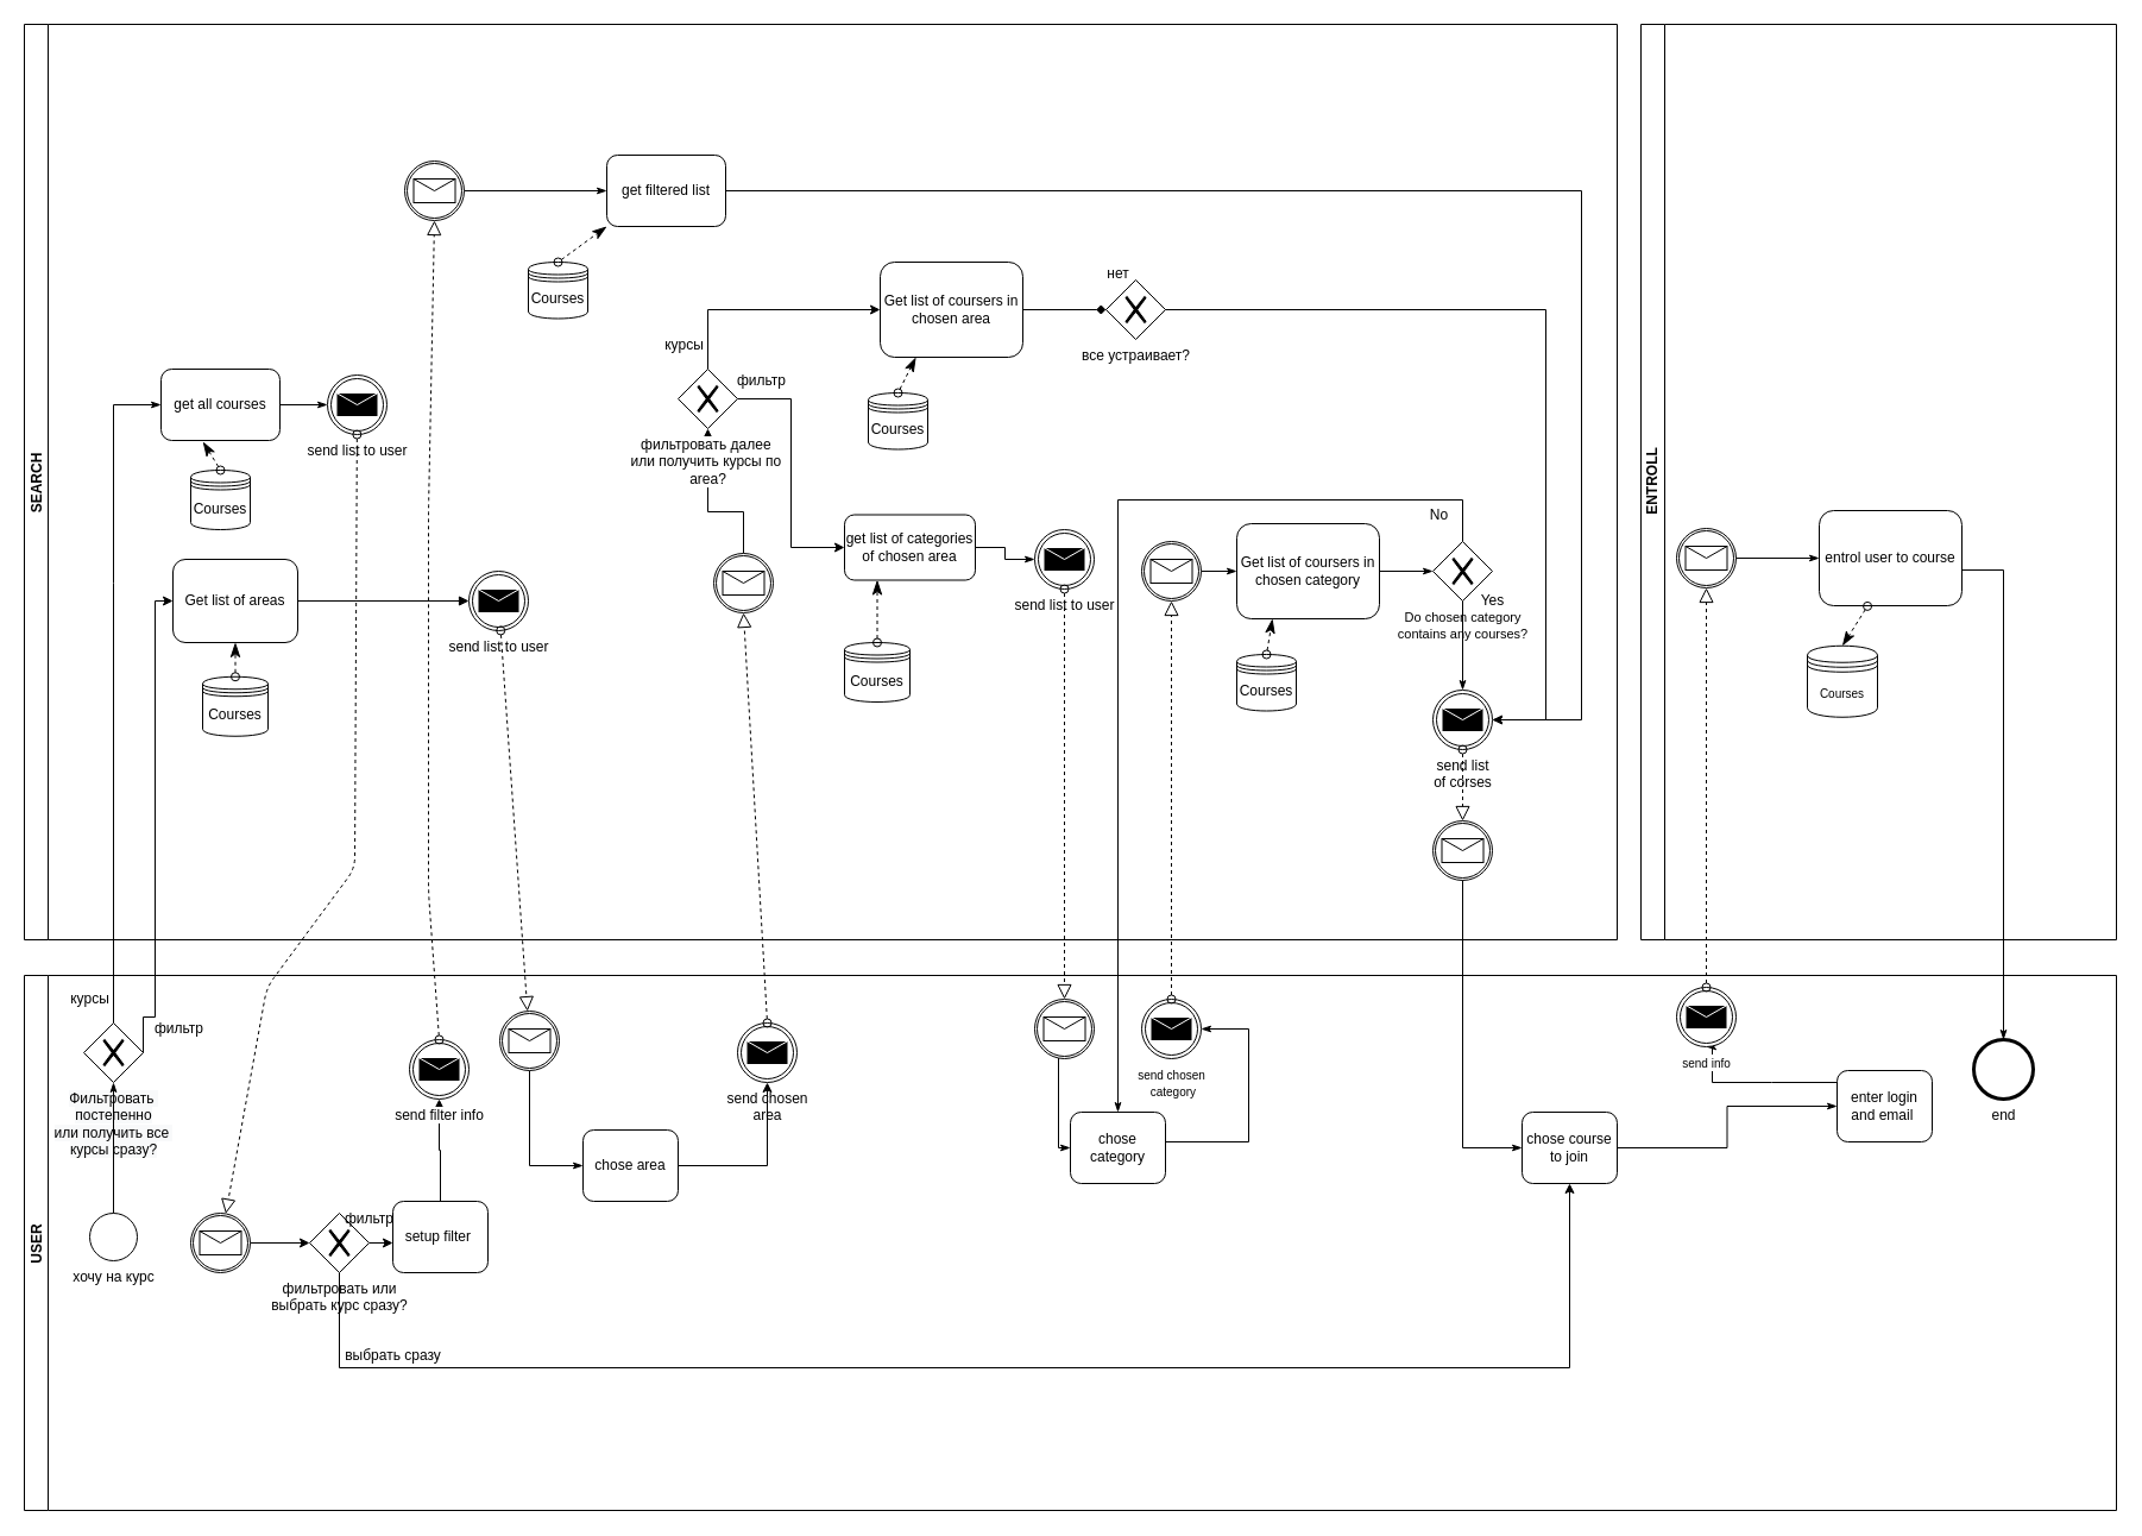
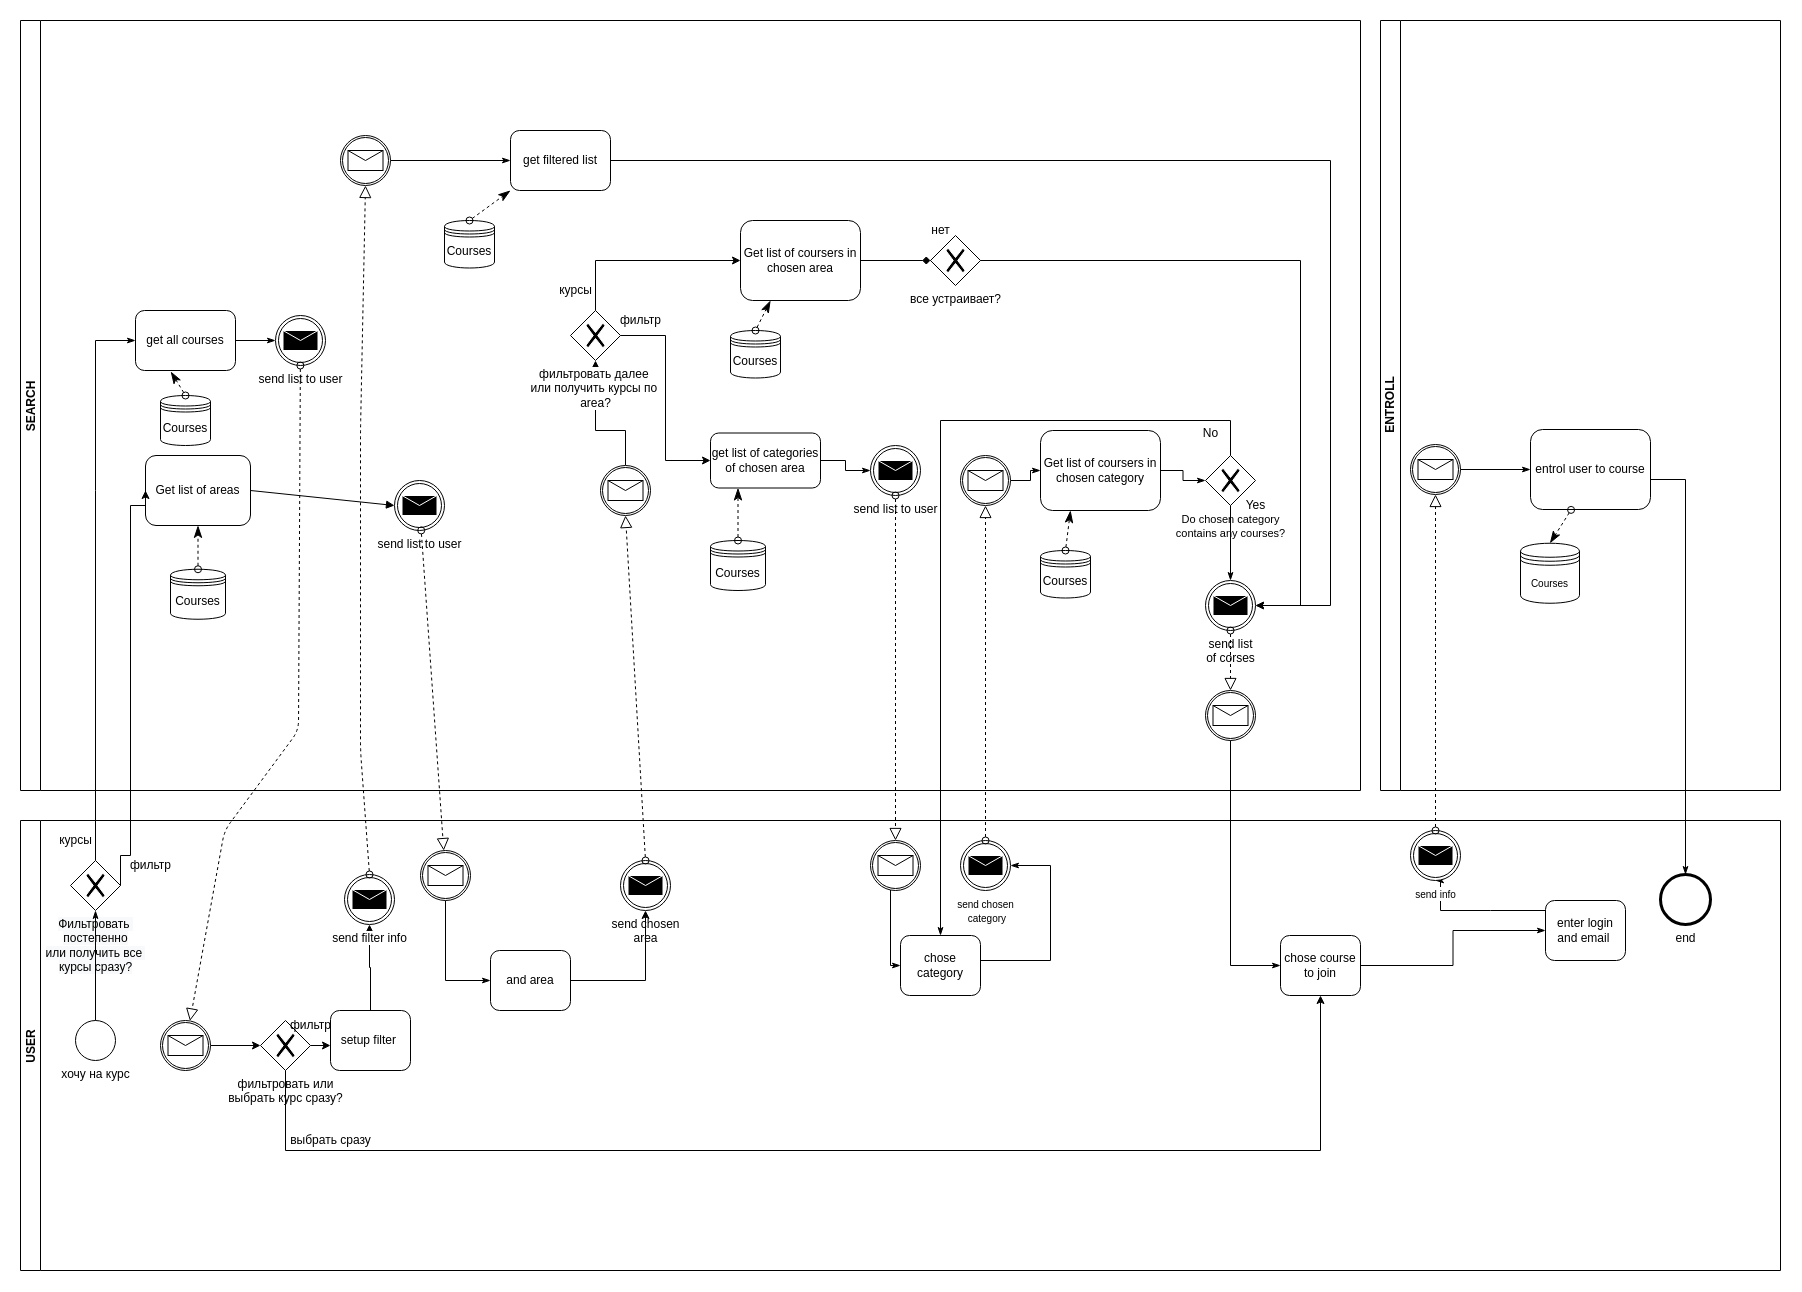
- <mxCell id="17" value="Get list of coursers in chosen category" style="shape=ext;rounded=1;html=1;whiteSpace=wrap;" parent="2" vertex="1"><mxGeometry x="1020" y="420" width="120" height="80" as="geometry" /></mxCell>
+ <mxCell id="17" value="Get list of coursers in chosen category" style="shape=ext;rounded=1;html=1;whiteSpace=wrap;" parent="2" vertex="1"><mxGeometry x="1020" y="410" width="120" height="80" as="geometry" /></mxCell>
- <mxCell id="3" value="Get list of areas" style="shape=ext;rounded=1;html=1;whiteSpace=wrap;" parent="2" vertex="1"><mxGeometry x="125" y="450" width="105" height="70" as="geometry" /></mxCell>
+ <mxCell id="3" value="Get list of areas" style="shape=ext;rounded=1;html=1;whiteSpace=wrap;" parent="2" vertex="1"><mxGeometry x="125" y="435" width="105" height="70" as="geometry" /></mxCell>
- <mxCell id="56" value="chose area" style="shape=ext;rounded=1;html=1;whiteSpace=wrap;" parent="51" vertex="1"><mxGeometry x="470" y="130" width="80" height="60" as="geometry" /></mxCell>
+ <mxCell id="56" value="and area" style="shape=ext;rounded=1;html=1;whiteSpace=wrap;" parent="51" vertex="1"><mxGeometry x="470" y="130" width="80" height="60" as="geometry" /></mxCell>
